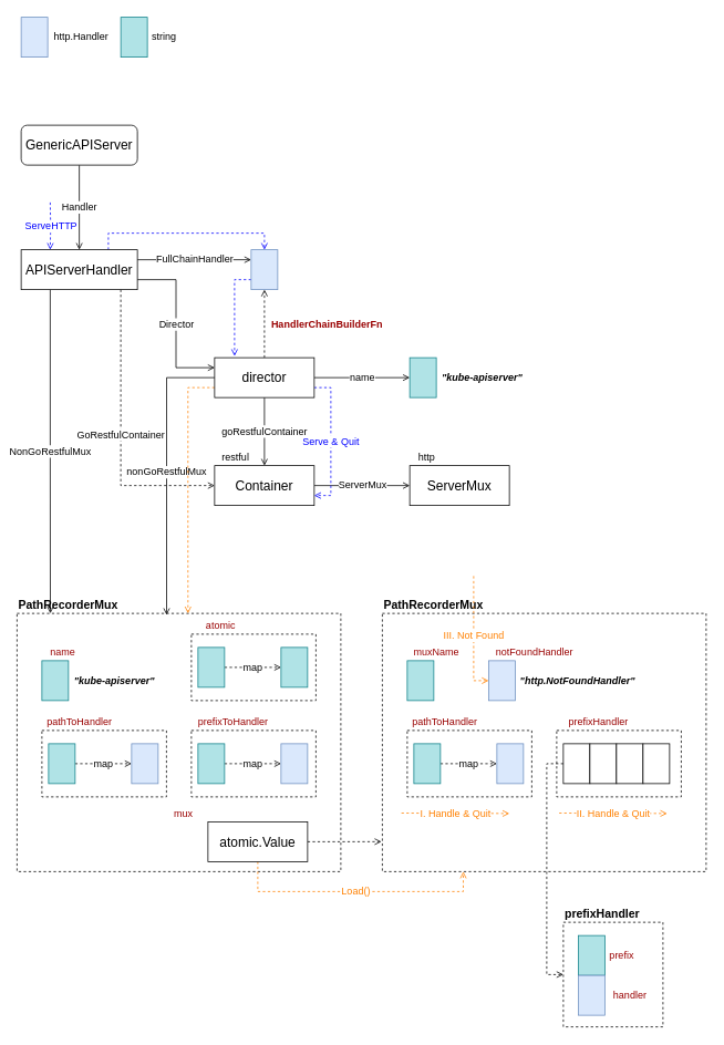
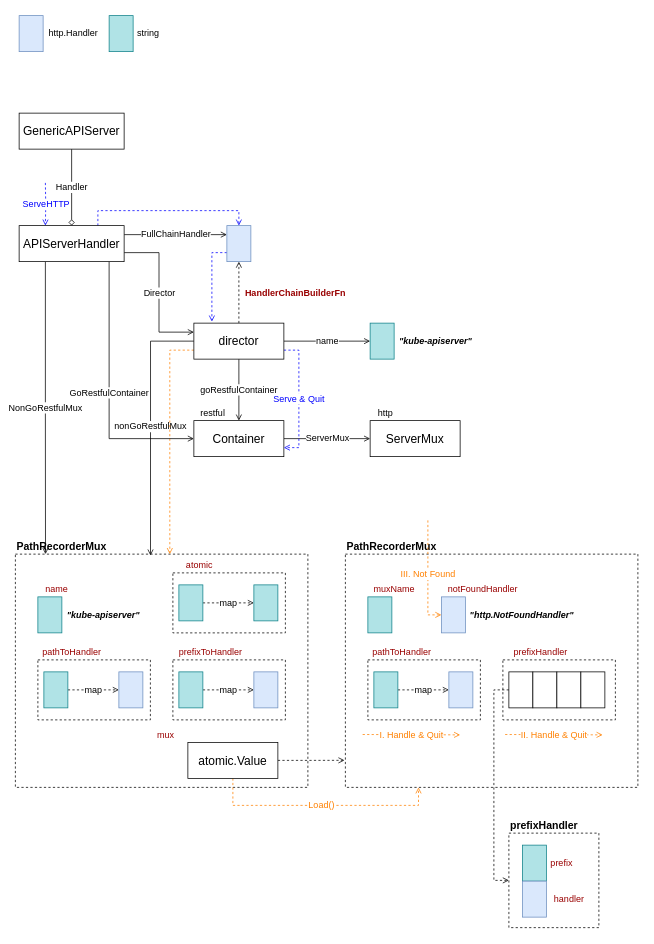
- <mxCell id="83" value="GenericAPIServer" style="whiteSpace=wrap;html=1;fontSize=16;fillColor=#ffffff;strokeColor=#000000;rounded=1;" vertex="1" parent="1"><mxGeometry x="25" y="150" width="140" height="48" as="geometry" /></mxCell>
+ <mxCell id="83" value="GenericAPIServer" style="rounded=0;whiteSpace=wrap;html=1;fontSize=16;fillColor=#ffffff;strokeColor=#000000;" vertex="1" parent="1"><mxGeometry x="25" y="150" width="140" height="48" as="geometry" /></mxCell>
- <mxCell id="82" value="Handler" style="edgeStyle=orthogonalEdgeStyle;rounded=0;orthogonalLoop=1;jettySize=auto;html=1;exitX=0.5;exitY=1;exitDx=0;exitDy=0;entryX=0.5;entryY=0;entryDx=0;entryDy=0;endArrow=open;endFill=0;fontSize=12;" edge="1" parent="1" source="83" target="77"><mxGeometry relative="1" as="geometry" /></mxCell>
+ <mxCell id="82" value="Handler" style="edgeStyle=orthogonalEdgeStyle;rounded=0;orthogonalLoop=1;jettySize=auto;html=1;exitX=0.5;exitY=1;exitDx=0;exitDy=0;entryX=0.5;entryY=0;entryDx=0;entryDy=0;endArrow=diamond;endFill=0;fontSize=12;" edge="1" parent="1" source="83" target="77"><mxGeometry relative="1" as="geometry" /></mxCell>
- <mxCell id="73" value="GoRestfulContainer" style="edgeStyle=orthogonalEdgeStyle;rounded=0;orthogonalLoop=1;jettySize=auto;html=1;exitX=0.857;exitY=1;exitDx=0;exitDy=0;entryX=0;entryY=0.5;entryDx=0;entryDy=0;endArrow=open;endFill=0;fontSize=12;fontColor=#000000;exitPerimeter=0;dashed=1;" parent="1" source="77" target="55" edge="1"><mxGeometry relative="1" as="geometry" /></mxCell>
+ <mxCell id="73" value="GoRestfulContainer" style="edgeStyle=orthogonalEdgeStyle;rounded=0;orthogonalLoop=1;jettySize=auto;html=1;exitX=0.857;exitY=1;exitDx=0;exitDy=0;entryX=0;entryY=0.5;entryDx=0;entryDy=0;endArrow=open;endFill=0;fontSize=12;fontColor=#000000;exitPerimeter=0;" parent="1" source="77" target="55" edge="1"><mxGeometry relative="1" as="geometry" /></mxCell>
